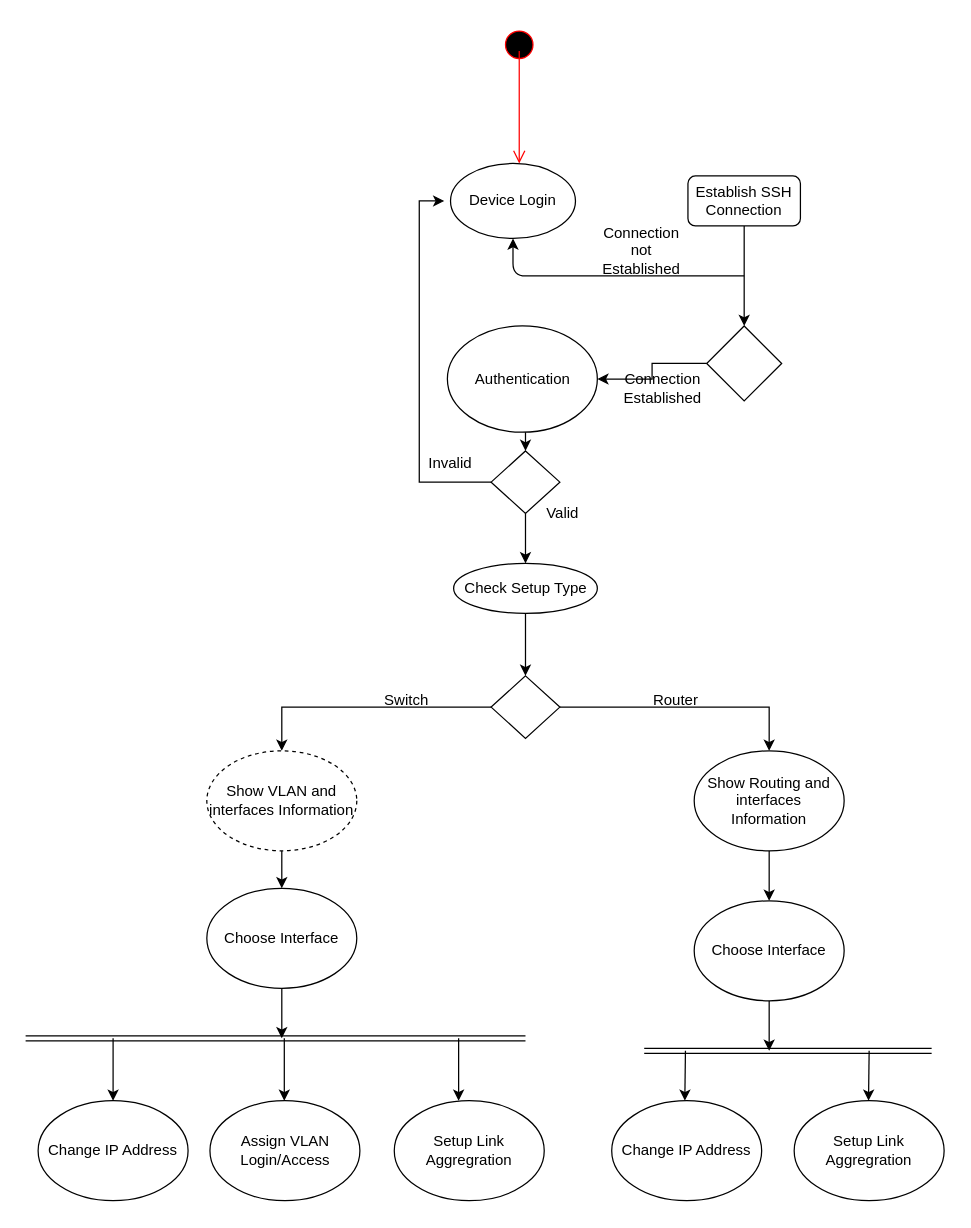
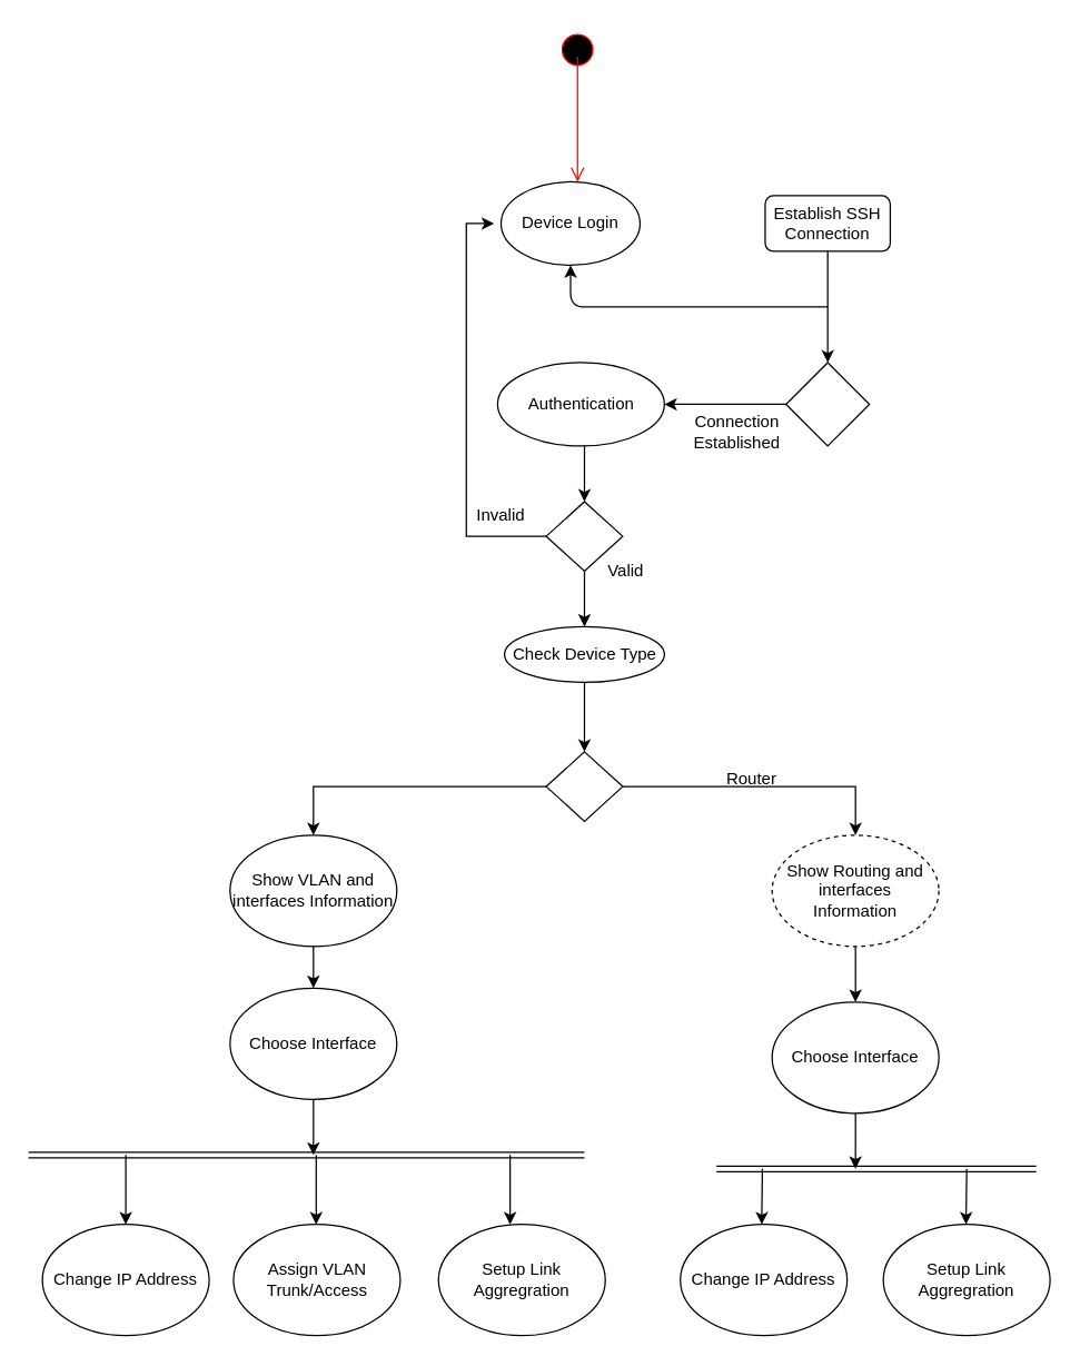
- <mxCell id="42" value="Connection not Established" style="text;html=1;strokeColor=none;fillColor=none;align=center;verticalAlign=middle;whiteSpace=wrap;rounded=0;" vertex="1" parent="1"><mxGeometry x="477.5" y="180" width="70" height="40" as="geometry" /></mxCell>
- <mxCell id="8" value="Authentication" style="ellipse;whiteSpace=wrap;html=1;" vertex="1" parent="1"><mxGeometry x="357.5" y="260" width="120" height="85" as="geometry" /></mxCell>
+ <mxCell id="8" value="Authentication" style="ellipse;whiteSpace=wrap;html=1;" vertex="1" parent="1"><mxGeometry x="357.5" y="260" width="120" height="60" as="geometry" /></mxCell>
- <mxCell id="22" value="Check Setup Type" style="ellipse;whiteSpace=wrap;html=1;" vertex="1" parent="1"><mxGeometry x="362.5" y="450" width="115" height="40" as="geometry" /></mxCell>
+ <mxCell id="22" value="Check Device Type" style="ellipse;whiteSpace=wrap;html=1;" vertex="1" parent="1"><mxGeometry x="362.5" y="450" width="115" height="40" as="geometry" /></mxCell>
- <mxCell id="20" value="Switch" style="text;html=1;strokeColor=none;fillColor=none;align=center;verticalAlign=middle;whiteSpace=wrap;rounded=0;" vertex="1" parent="1"><mxGeometry x="305" y="550" width="40" height="20" as="geometry" /></mxCell>
- <mxCell id="16" value="Show VLAN and interfaces Information" style="ellipse;whiteSpace=wrap;html=1;dashed=1;" vertex="1" parent="1"><mxGeometry x="165" y="600" width="120" height="80" as="geometry" /></mxCell>
+ <mxCell id="16" value="Show VLAN and interfaces Information" style="ellipse;whiteSpace=wrap;html=1;" vertex="1" parent="1"><mxGeometry x="165" y="600" width="120" height="80" as="geometry" /></mxCell>
- <mxCell id="18" value="&lt;div&gt;Show Routing and interfaces&lt;/div&gt;&lt;div&gt;Information&lt;/div&gt;" style="ellipse;whiteSpace=wrap;html=1;" vertex="1" parent="1"><mxGeometry x="555" y="600" width="120" height="80" as="geometry" /></mxCell>
+ <mxCell id="18" value="&lt;div&gt;Show Routing and interfaces&lt;/div&gt;&lt;div&gt;Information&lt;/div&gt;" style="ellipse;whiteSpace=wrap;html=1;dashed=1;" vertex="1" parent="1"><mxGeometry x="555" y="600" width="120" height="80" as="geometry" /></mxCell>
- <mxCell id="25" value="&lt;div&gt;Assign VLAN&lt;/div&gt;&lt;div&gt;Login/Access&lt;br&gt;&lt;/div&gt;" style="ellipse;whiteSpace=wrap;html=1;" vertex="1" parent="1"><mxGeometry x="167.5" y="880" width="120" height="80" as="geometry" /></mxCell>
+ <mxCell id="25" value="&lt;div&gt;Assign VLAN&lt;/div&gt;&lt;div&gt;Trunk/Access&lt;br&gt;&lt;/div&gt;" style="ellipse;whiteSpace=wrap;html=1;" vertex="1" parent="1"><mxGeometry x="167.5" y="880" width="120" height="80" as="geometry" /></mxCell>
